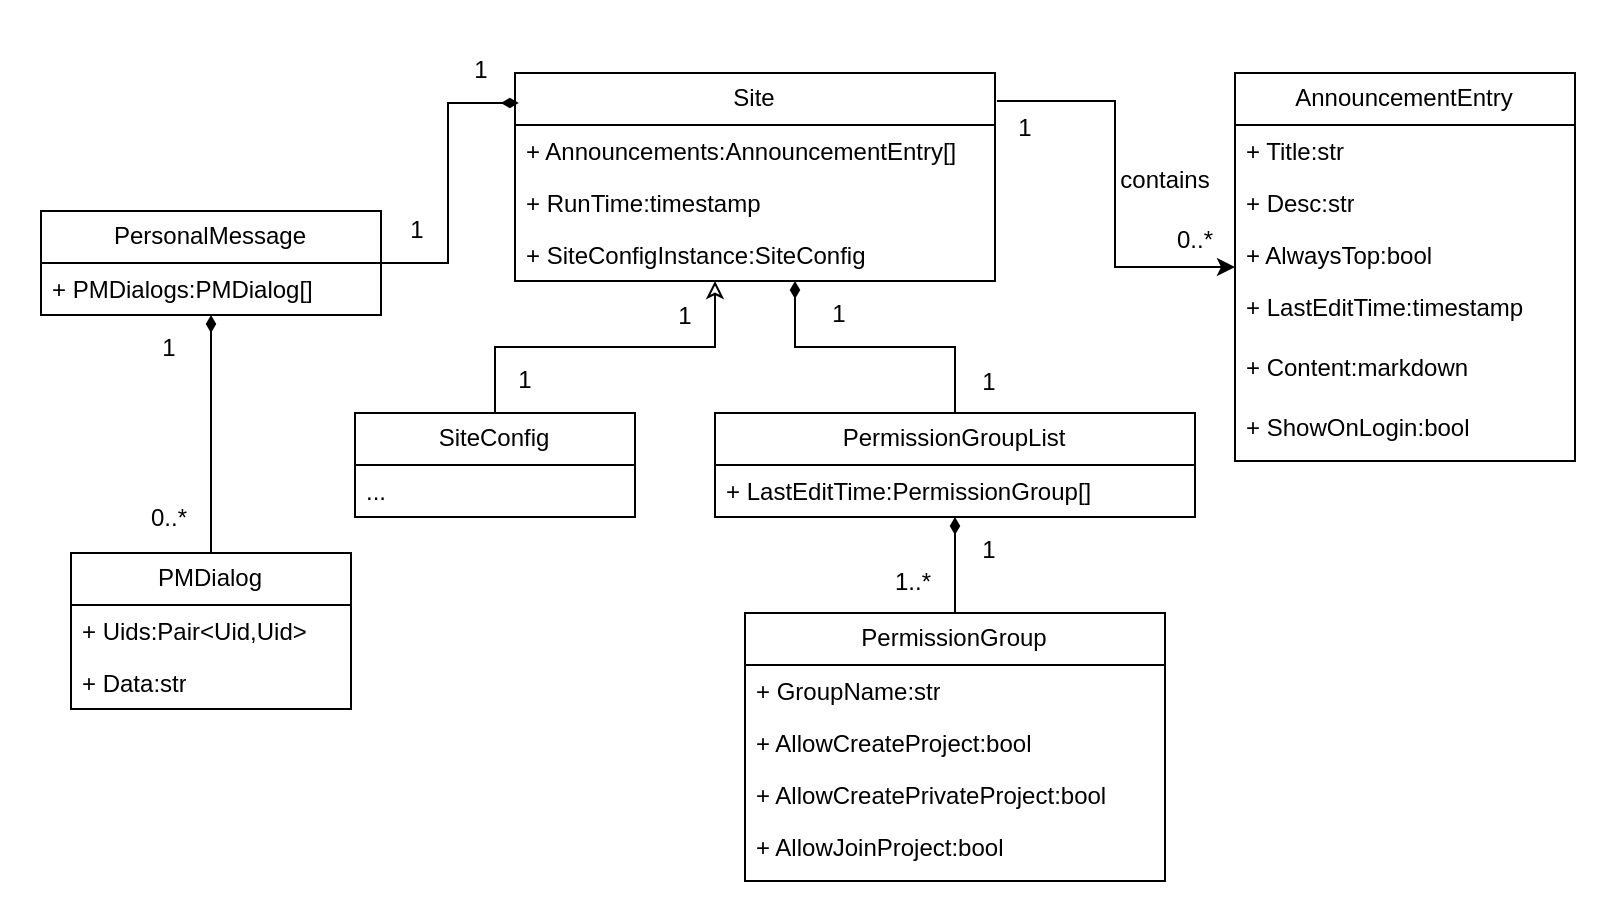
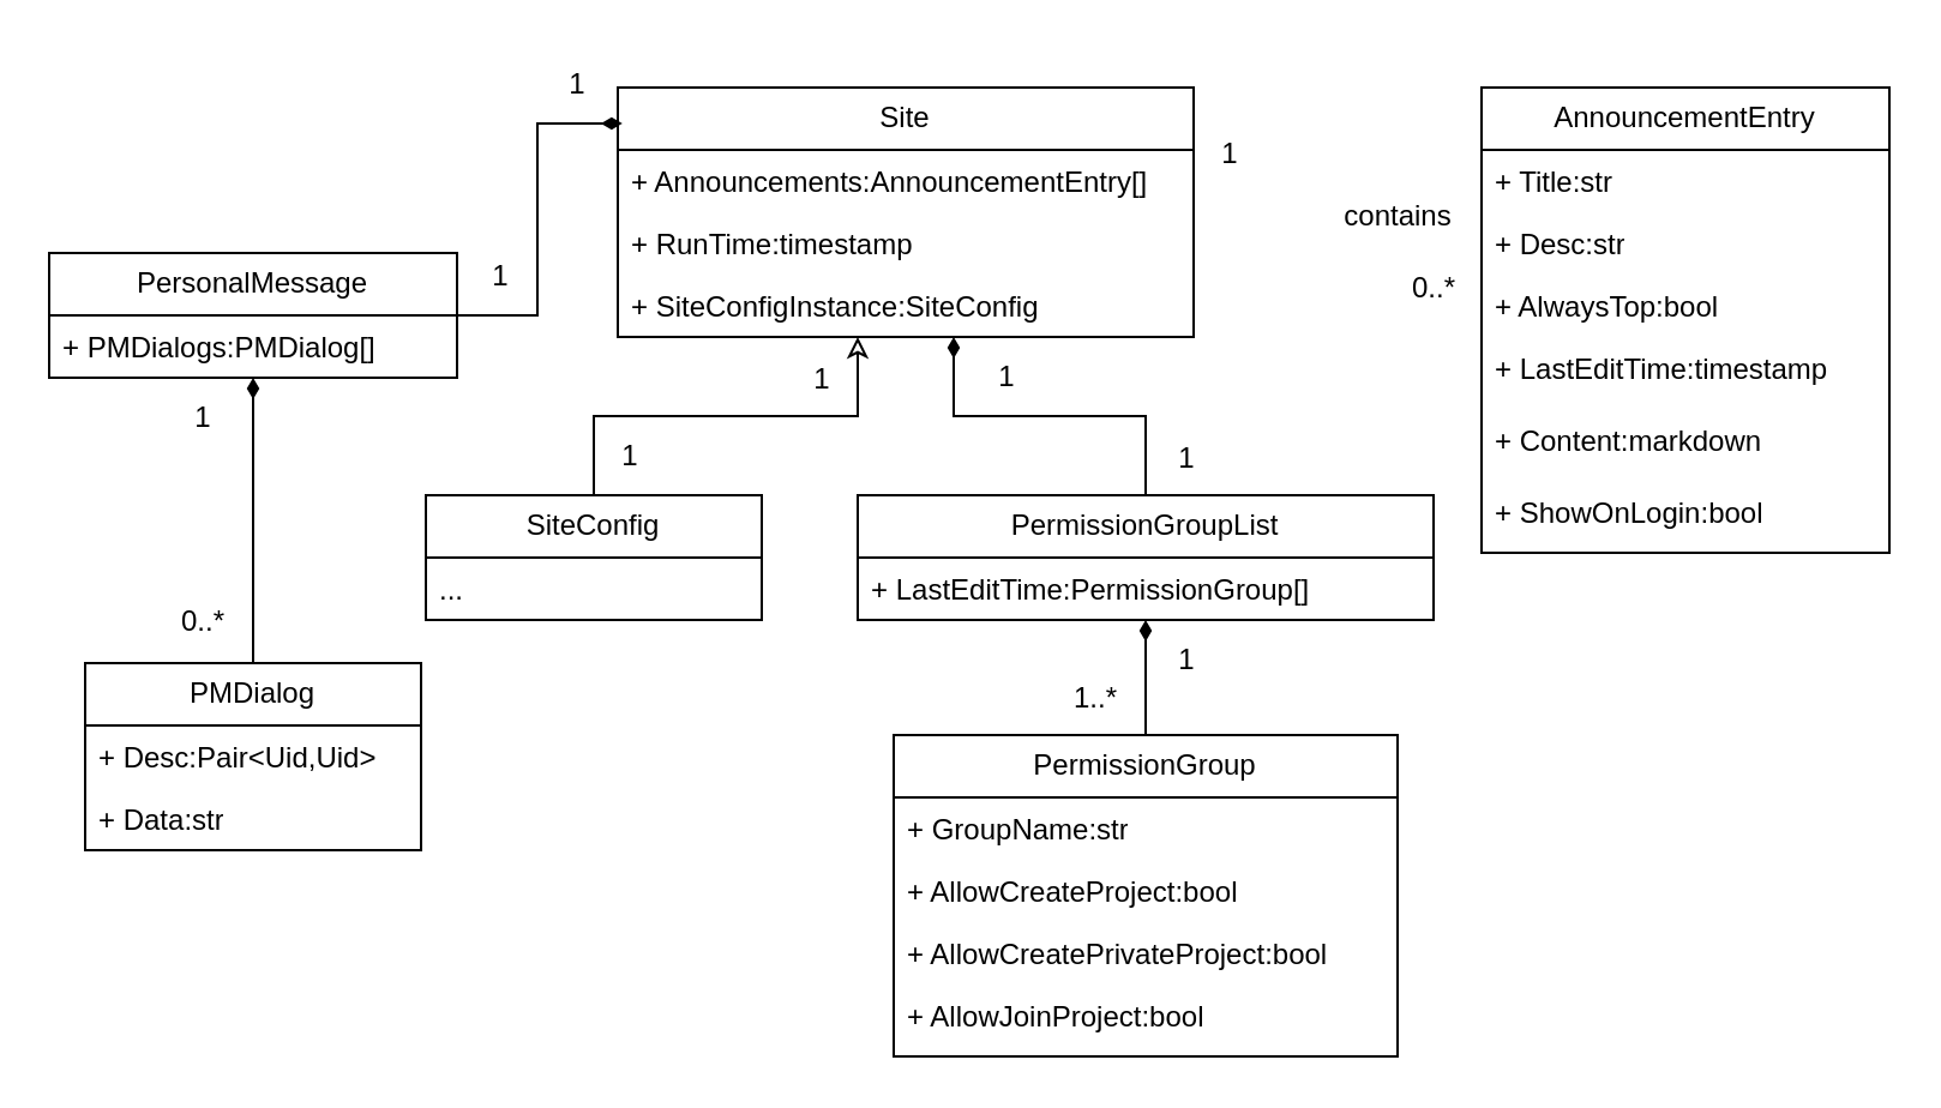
- <mxCell id="15" style="edgeStyle=orthogonalEdgeStyle;rounded=0;orthogonalLoop=1;jettySize=auto;html=1;entryX=1.004;entryY=0.135;entryDx=0;entryDy=0;entryPerimeter=0;endArrow=none;endFill=0;startArrow=classic;startFill=1;" parent="1" source="8" target="2" edge="1"><mxGeometry relative="1" as="geometry" /></mxCell>
- <mxCell id="41" value="+ Uids:Pair&amp;lt;Uid,Uid&amp;gt;" style="text;strokeColor=none;fillColor=none;align=left;verticalAlign=top;spacingLeft=4;spacingRight=4;overflow=hidden;rotatable=0;points=[[0,0.5],[1,0.5]];portConstraint=eastwest;whiteSpace=wrap;html=1;" parent="40" vertex="1"><mxGeometry y="26" width="140" height="26" as="geometry" /></mxCell>
+ <mxCell id="41" value="+ Desc:Pair&amp;lt;Uid,Uid&amp;gt;" style="text;strokeColor=none;fillColor=none;align=left;verticalAlign=top;spacingLeft=4;spacingRight=4;overflow=hidden;rotatable=0;points=[[0,0.5],[1,0.5]];portConstraint=eastwest;whiteSpace=wrap;html=1;" parent="40" vertex="1"><mxGeometry y="26" width="140" height="26" as="geometry" /></mxCell>
